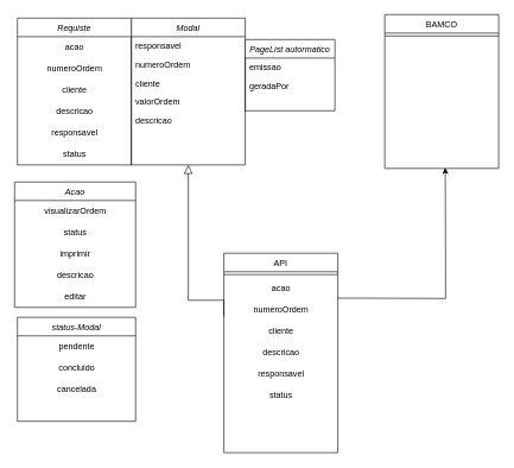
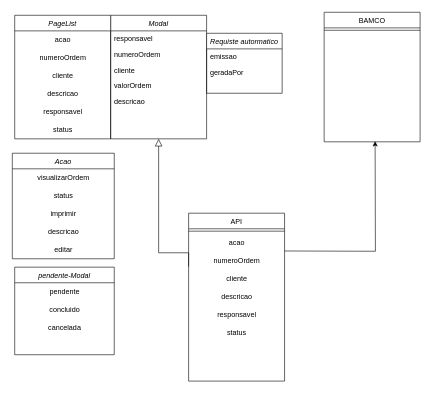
- <mxCell id="23" value="Requiste" style="swimlane;fontStyle=2;align=center;verticalAlign=top;childLayout=stackLayout;horizontal=1;startSize=26;horizontalStack=0;resizeParent=1;resizeLast=0;collapsible=1;marginBottom=0;rounded=0;shadow=0;strokeWidth=1;" vertex="1" parent="1"><mxGeometry x="24" y="25" width="160" height="206" as="geometry"><mxRectangle x="230" y="140" width="160" height="26" as="alternateBounds" /></mxGeometry></mxCell>
+ <mxCell id="23" value="PageList" style="swimlane;fontStyle=2;align=center;verticalAlign=top;childLayout=stackLayout;horizontal=1;startSize=26;horizontalStack=0;resizeParent=1;resizeLast=0;collapsible=1;marginBottom=0;rounded=0;shadow=0;strokeWidth=1;" vertex="1" parent="1"><mxGeometry x="24" y="25" width="160" height="206" as="geometry"><mxRectangle x="230" y="140" width="160" height="26" as="alternateBounds" /></mxGeometry></mxCell>
- <mxCell id="20" value="PageList autormatico" style="swimlane;fontStyle=2;align=center;verticalAlign=top;childLayout=stackLayout;horizontal=1;startSize=26;horizontalStack=0;resizeParent=1;resizeLast=0;collapsible=1;marginBottom=0;rounded=0;shadow=0;strokeWidth=1;" vertex="1" parent="1"><mxGeometry x="344" y="55" width="126" height="100" as="geometry"><mxRectangle x="230" y="140" width="160" height="26" as="alternateBounds" /></mxGeometry></mxCell>
+ <mxCell id="20" value="Requiste autormatico" style="swimlane;fontStyle=2;align=center;verticalAlign=top;childLayout=stackLayout;horizontal=1;startSize=26;horizontalStack=0;resizeParent=1;resizeLast=0;collapsible=1;marginBottom=0;rounded=0;shadow=0;strokeWidth=1;" vertex="1" parent="1"><mxGeometry x="344" y="55" width="126" height="100" as="geometry"><mxRectangle x="230" y="140" width="160" height="26" as="alternateBounds" /></mxGeometry></mxCell>
- <mxCell id="36" value="status-Modal" style="swimlane;fontStyle=2;align=center;verticalAlign=top;childLayout=stackLayout;horizontal=1;startSize=26;horizontalStack=0;resizeParent=1;resizeLast=0;collapsible=1;marginBottom=0;rounded=0;shadow=0;strokeWidth=1;" vertex="1" parent="1"><mxGeometry x="24" y="445" width="166" height="146" as="geometry"><mxRectangle x="230" y="140" width="160" height="26" as="alternateBounds" /></mxGeometry></mxCell>
+ <mxCell id="36" value="pendente-Modal" style="swimlane;fontStyle=2;align=center;verticalAlign=top;childLayout=stackLayout;horizontal=1;startSize=26;horizontalStack=0;resizeParent=1;resizeLast=0;collapsible=1;marginBottom=0;rounded=0;shadow=0;strokeWidth=1;" vertex="1" parent="1"><mxGeometry x="24" y="445" width="166" height="146" as="geometry"><mxRectangle x="230" y="140" width="160" height="26" as="alternateBounds" /></mxGeometry></mxCell>
